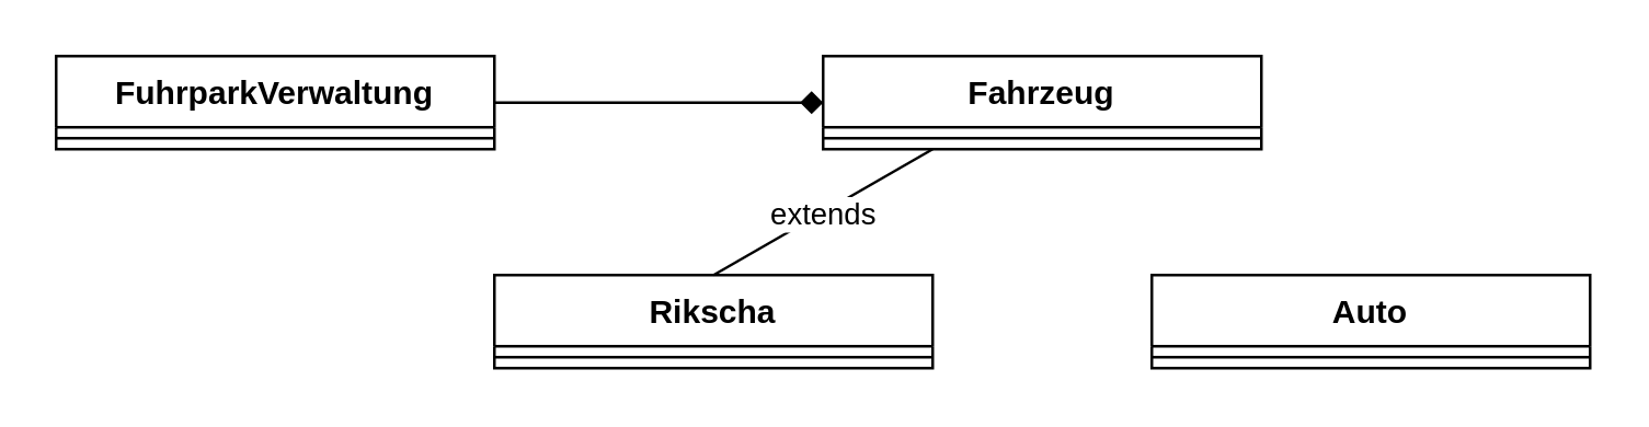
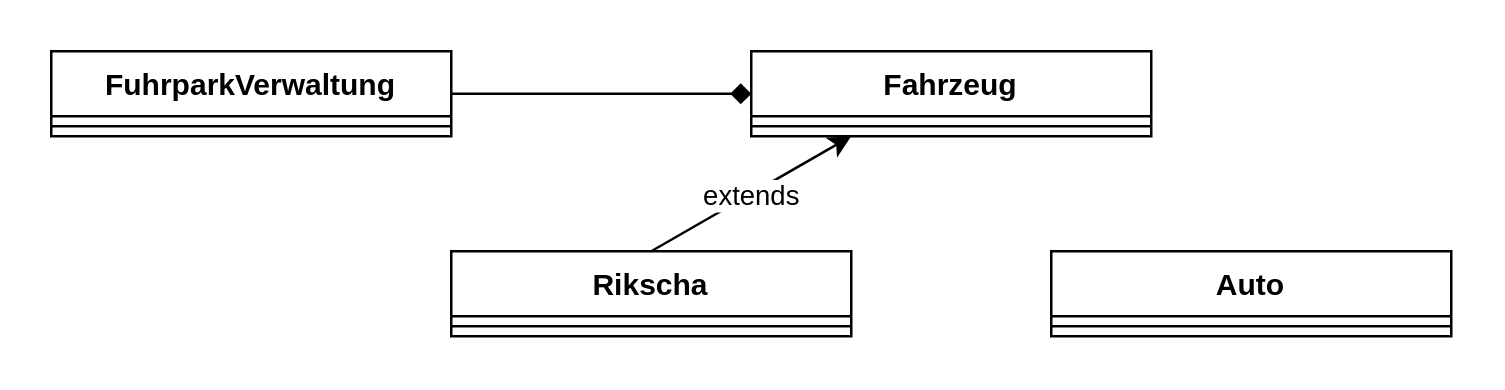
- <mxCell id="11" value="" style="endArrow=none;html=1;exitX=0.5;exitY=0;exitDx=0;exitDy=0;entryX=0.25;entryY=1;entryDx=0;entryDy=0;" parent="1" source="6" target="4" edge="1"><mxGeometry relative="1" as="geometry"><mxPoint x="270" y="90" as="sourcePoint" /><mxPoint x="370" y="90" as="targetPoint" /></mxGeometry></mxCell>
+ <mxCell id="11" value="" style="endArrow=classic;html=1;exitX=0.5;exitY=0;exitDx=0;exitDy=0;entryX=0.25;entryY=1;entryDx=0;entryDy=0;" parent="1" source="6" target="4" edge="1"><mxGeometry relative="1" as="geometry"><mxPoint x="270" y="90" as="sourcePoint" /><mxPoint x="370" y="90" as="targetPoint" /></mxGeometry></mxCell>
